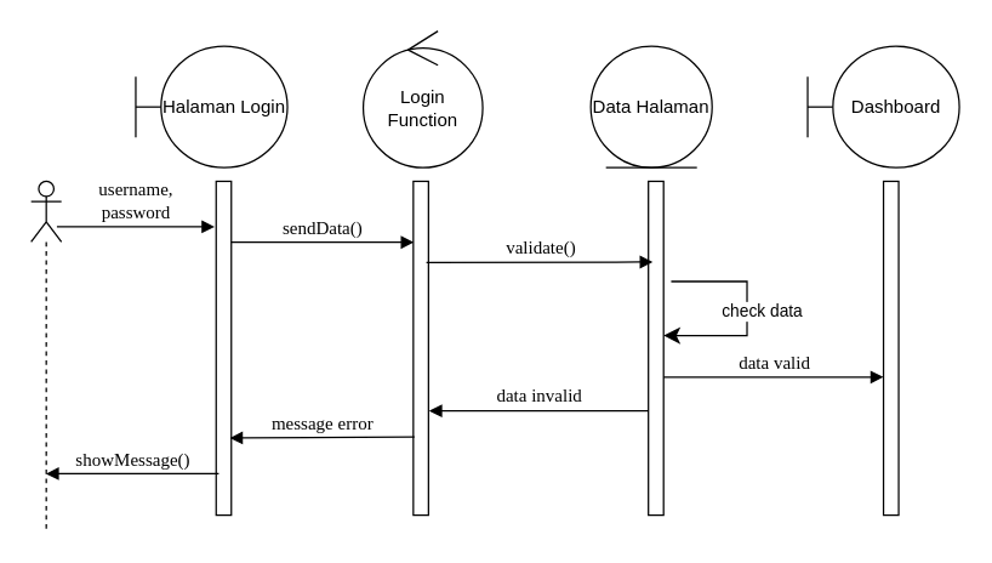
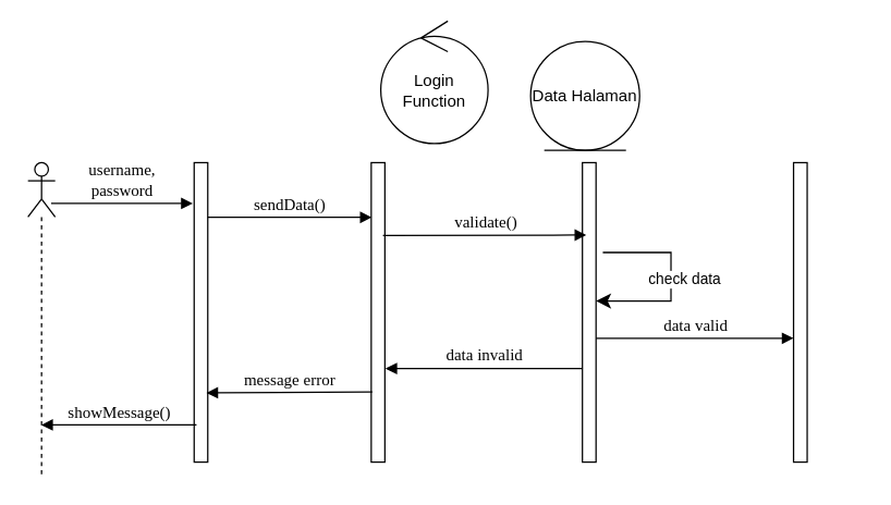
- <mxCell id="4" value="Login Function" style="ellipse;shape=umlControl;whiteSpace=wrap;html=1;" vertex="1" parent="1"><mxGeometry x="239" y="20" width="78.75" height="90" as="geometry" /></mxCell>
+ <mxCell id="4" value="Login Function" style="ellipse;shape=umlControl;whiteSpace=wrap;html=1;" vertex="1" parent="1"><mxGeometry x="279" y="15" width="78.75" height="90" as="geometry" /></mxCell>
- <mxCell id="3" value="Halaman Login" style="shape=umlBoundary;whiteSpace=wrap;html=1;" vertex="1" parent="1"><mxGeometry x="89" y="30" width="100" height="80" as="geometry" /></mxCell>
- <mxCell id="5" value="Dashboard" style="shape=umlBoundary;whiteSpace=wrap;html=1;" vertex="1" parent="1"><mxGeometry x="532" y="30" width="100" height="80" as="geometry" /></mxCell>
